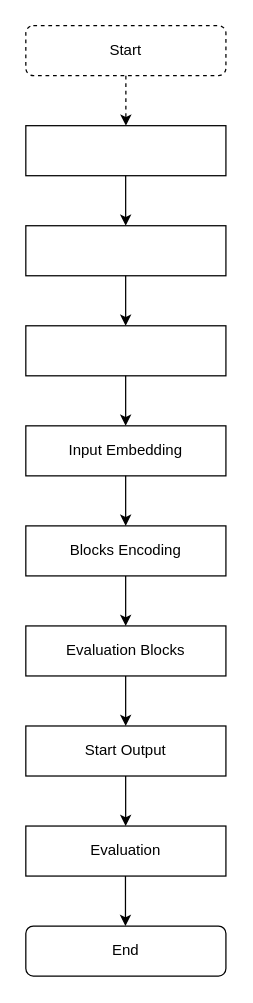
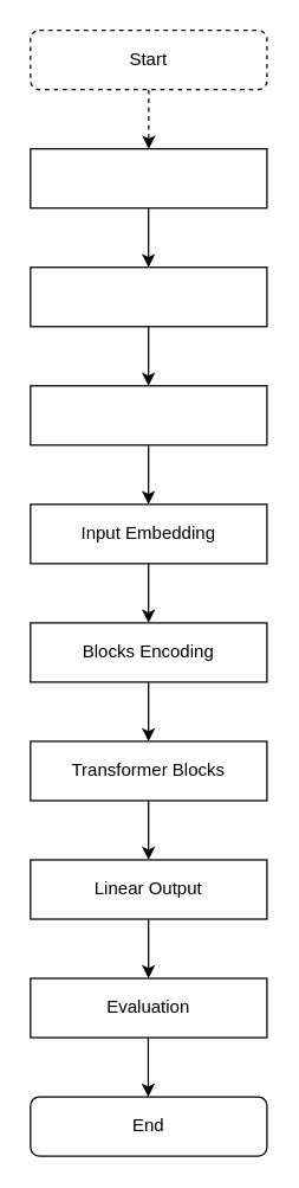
- <mxCell id="8" value="&lt;span style=&quot;caret-color: rgb(0, 0, 0); color: light-dark(rgb(0, 0, 0), rgb(0, 0, 0));&quot;&gt;Evaluation Blocks&lt;/span&gt;" style="rounded=0;whiteSpace=wrap;html=1;fillColor=light-dark(#FFFFFF,#81C1AC);strokeColor=light-dark(#000000,#000000);" vertex="1" parent="1"><mxGeometry x="20" y="500" width="160" height="40" as="geometry" /></mxCell>
+ <mxCell id="8" value="&lt;span style=&quot;caret-color: rgb(0, 0, 0); color: light-dark(rgb(0, 0, 0), rgb(0, 0, 0));&quot;&gt;Transformer Blocks&lt;/span&gt;" style="rounded=0;whiteSpace=wrap;html=1;fillColor=light-dark(#FFFFFF,#81C1AC);strokeColor=light-dark(#000000,#000000);" vertex="1" parent="1"><mxGeometry x="20" y="500" width="160" height="40" as="geometry" /></mxCell>
- <mxCell id="9" value="&lt;font&gt;&lt;span style=&quot;caret-color: rgb(0, 0, 0); color: light-dark(rgb(0, 0, 0), rgb(0, 0, 0));&quot;&gt;Start Output&lt;/span&gt;&lt;/font&gt;" style="rounded=0;whiteSpace=wrap;html=1;fillColor=light-dark(#FFFFFF,#74B8A2);strokeColor=light-dark(#000000,#000000);" vertex="1" parent="1"><mxGeometry x="20" y="580" width="160" height="40" as="geometry" /></mxCell>
+ <mxCell id="9" value="&lt;font&gt;&lt;span style=&quot;caret-color: rgb(0, 0, 0); color: light-dark(rgb(0, 0, 0), rgb(0, 0, 0));&quot;&gt;Linear Output&lt;/span&gt;&lt;/font&gt;" style="rounded=0;whiteSpace=wrap;html=1;fillColor=light-dark(#FFFFFF,#74B8A2);strokeColor=light-dark(#000000,#000000);" vertex="1" parent="1"><mxGeometry x="20" y="580" width="160" height="40" as="geometry" /></mxCell>
